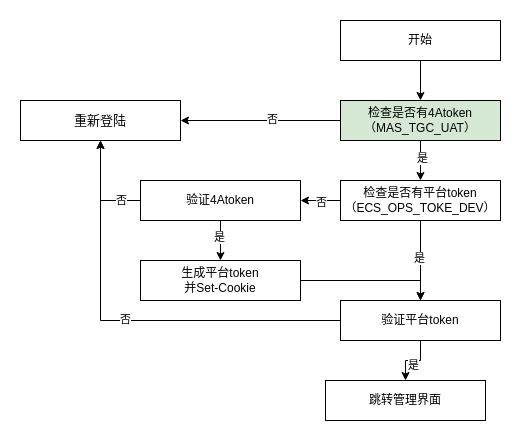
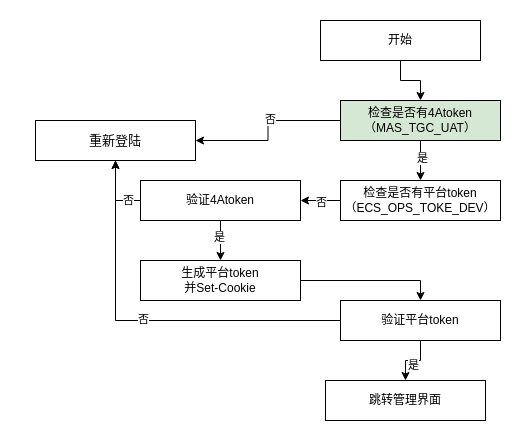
- <mxCell id="27" value="开始" style="rounded=0;whiteSpace=wrap;html=1;" vertex="1" parent="1"><mxGeometry x="340" y="20" width="160" height="40" as="geometry" /></mxCell>
+ <mxCell id="27" value="开始" style="rounded=0;whiteSpace=wrap;html=1;" vertex="1" parent="1"><mxGeometry x="320" y="20" width="160" height="40" as="geometry" /></mxCell>
- <mxCell id="12" value="&lt;pre style=&quot;background-color:#ffffff;color:#080808;font-family:'JetBrains Mono',monospace;font-size:9.8pt;&quot;&gt;重新登陆&lt;/pre&gt;" style="rounded=0;whiteSpace=wrap;html=1;" vertex="1" parent="1"><mxGeometry x="20" y="100" width="160" height="40" as="geometry" /></mxCell>
+ <mxCell id="12" value="&lt;pre style=&quot;background-color:#ffffff;color:#080808;font-family:'JetBrains Mono',monospace;font-size:9.8pt;&quot;&gt;重新登陆&lt;/pre&gt;" style="rounded=0;whiteSpace=wrap;html=1;" vertex="1" parent="1"><mxGeometry x="35" y="120" width="160" height="40" as="geometry" /></mxCell>
- <mxCell id="9" style="edgeStyle=orthogonalEdgeStyle;rounded=0;orthogonalLoop=1;jettySize=auto;html=1;exitX=0.5;exitY=1;exitDx=0;exitDy=0;entryX=0.5;entryY=0;entryDx=0;entryDy=0;" edge="1" parent="1" source="11" target="22"><mxGeometry relative="1" as="geometry" /></mxCell>
- <mxCell id="10" value="是" style="edgeLabel;html=1;align=center;verticalAlign=middle;resizable=0;points=[];" vertex="1" connectable="0" parent="9"><mxGeometry x="-0.067" y="-2" relative="1" as="geometry"><mxPoint as="offset" /></mxGeometry></mxCell>
